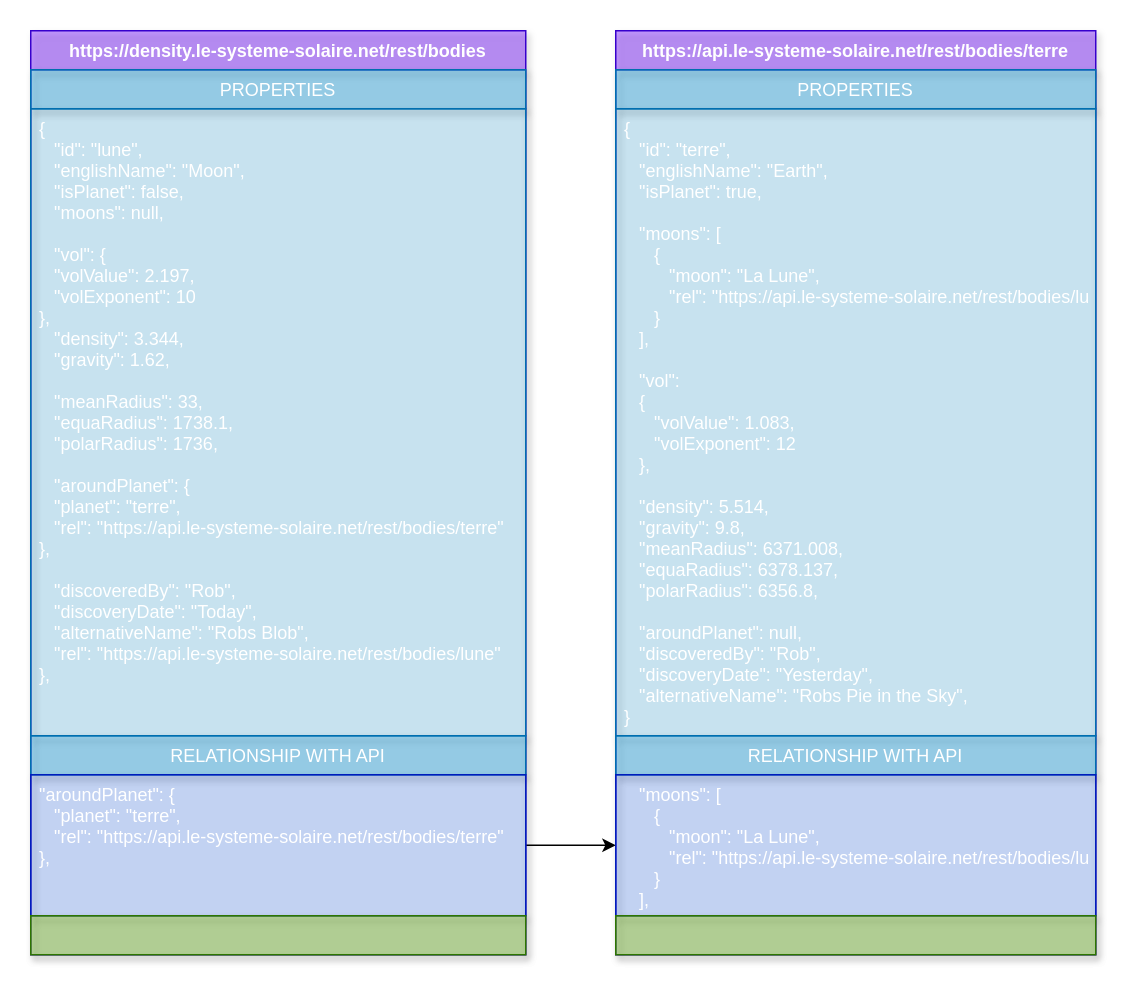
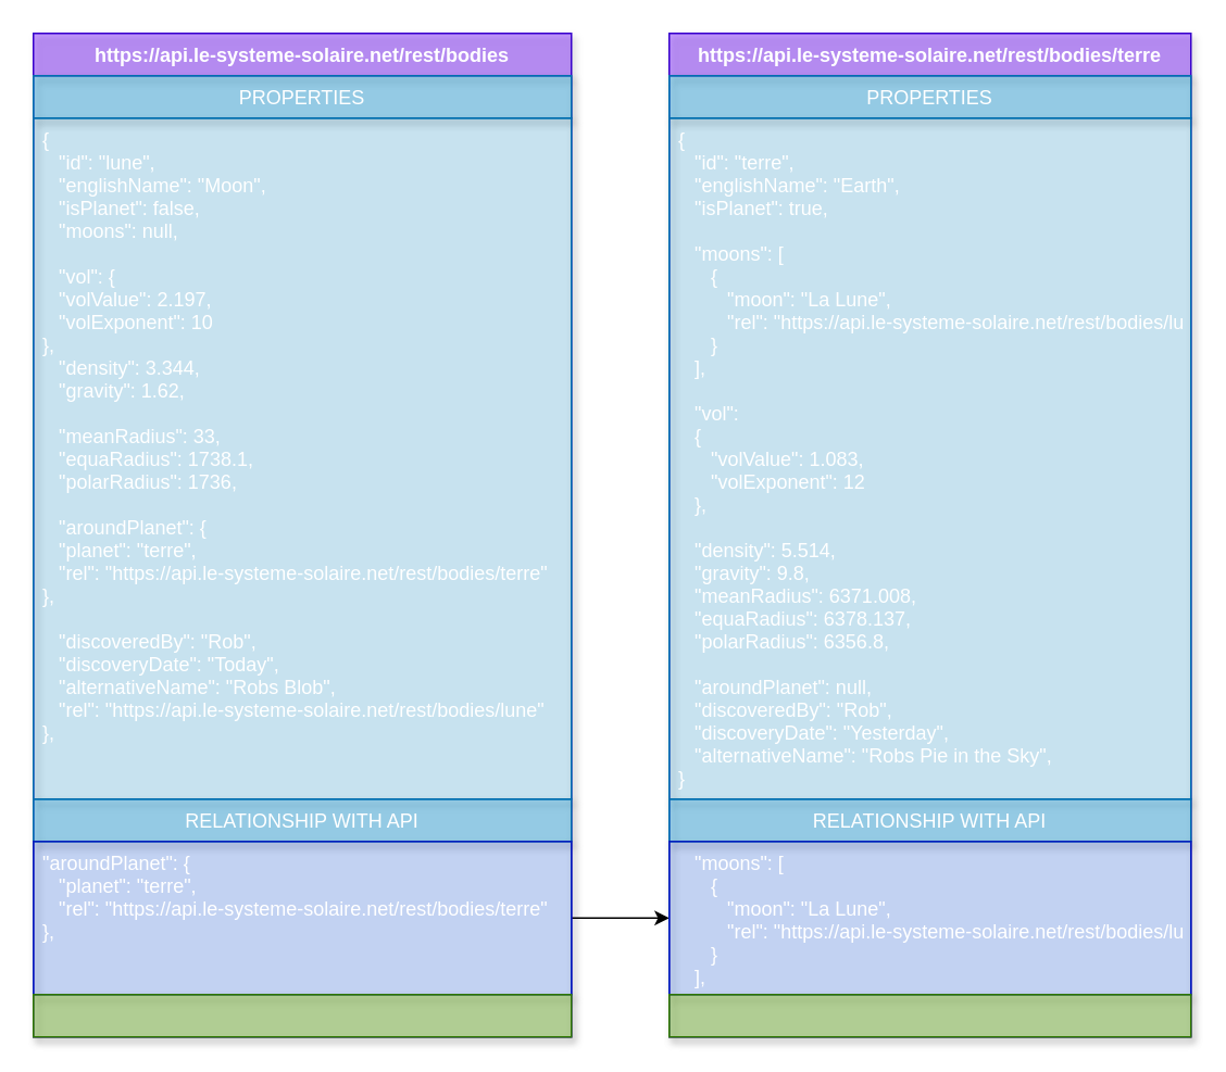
- <mxCell id="3" value="https://density.le-systeme-solaire.net/rest/bodies" style="swimlane;fontStyle=1;align=center;verticalAlign=top;childLayout=stackLayout;horizontal=1;startSize=26;horizontalStack=0;resizeParent=1;resizeParentMax=0;resizeLast=0;collapsible=1;marginBottom=0;shadow=1;strokeOpacity=100;fillColor=#6a00ff;strokeColor=#3700CC;fontColor=#ffffff;fillOpacity=40;" vertex="1" parent="1"><mxGeometry x="20" y="20" width="330" height="616" as="geometry" /></mxCell>
+ <mxCell id="3" value="https://api.le-systeme-solaire.net/rest/bodies" style="swimlane;fontStyle=1;align=center;verticalAlign=top;childLayout=stackLayout;horizontal=1;startSize=26;horizontalStack=0;resizeParent=1;resizeParentMax=0;resizeLast=0;collapsible=1;marginBottom=0;shadow=1;strokeOpacity=100;fillColor=#6a00ff;strokeColor=#3700CC;fontColor=#ffffff;fillOpacity=40;" vertex="1" parent="1"><mxGeometry x="20" y="20" width="330" height="616" as="geometry" /></mxCell>
